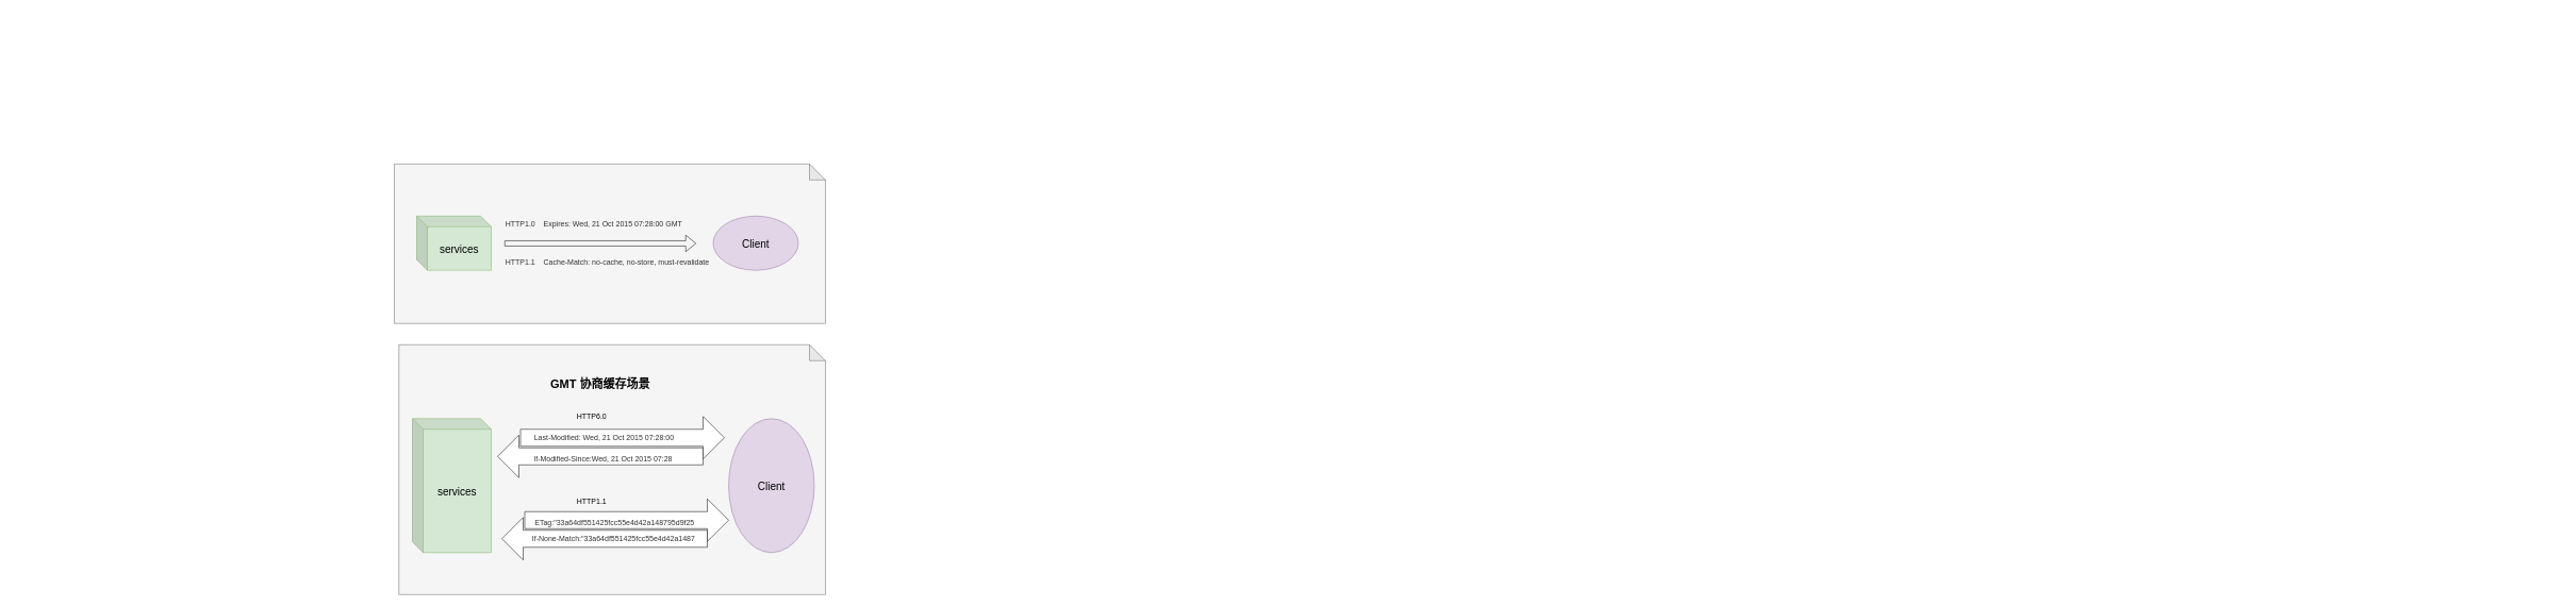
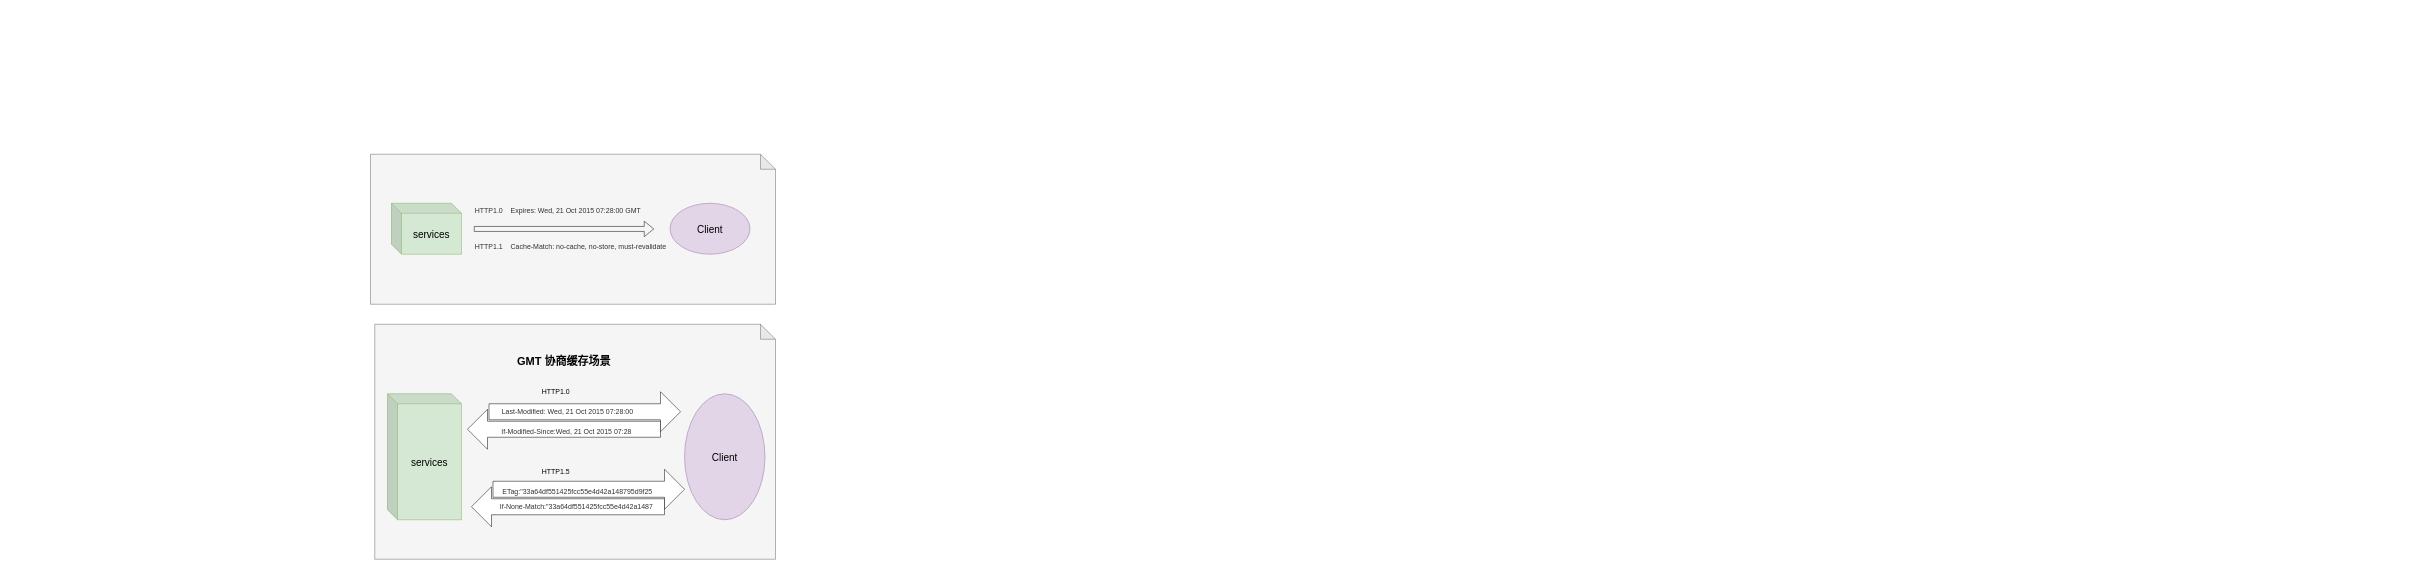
- <mxCell id="25" value="HTTP6.0" style="text;strokeColor=none;fillColor=none;align=left;verticalAlign=middle;spacingLeft=4;spacingRight=4;overflow=hidden;points=[[0,0.5],[1,0.5]];portConstraint=eastwest;rotatable=0;whiteSpace=wrap;html=1;fontSize=14;movable=0;resizable=0;deletable=0;editable=0;locked=1;connectable=0;" parent="1" vertex="1"><mxGeometry x="1077" y="768" width="80" height="30" as="geometry" /></mxCell>
+ <mxCell id="25" value="HTTP1.0" style="text;strokeColor=none;fillColor=none;align=left;verticalAlign=middle;spacingLeft=4;spacingRight=4;overflow=hidden;points=[[0,0.5],[1,0.5]];portConstraint=eastwest;rotatable=0;whiteSpace=wrap;html=1;fontSize=14;movable=0;resizable=0;deletable=0;editable=0;locked=1;connectable=0;" parent="1" vertex="1"><mxGeometry x="1077" y="768" width="80" height="30" as="geometry" /></mxCell>
- <mxCell id="26" value="HTTP1.1" style="text;strokeColor=none;fillColor=none;align=left;verticalAlign=middle;spacingLeft=4;spacingRight=4;overflow=hidden;points=[[0,0.5],[1,0.5]];portConstraint=eastwest;rotatable=0;whiteSpace=wrap;html=1;fontSize=14;movable=0;resizable=0;deletable=0;editable=0;locked=1;connectable=0;" parent="1" vertex="1"><mxGeometry x="1077" y="928" width="80" height="30" as="geometry" /></mxCell>
+ <mxCell id="26" value="HTTP1.5" style="text;strokeColor=none;fillColor=none;align=left;verticalAlign=middle;spacingLeft=4;spacingRight=4;overflow=hidden;points=[[0,0.5],[1,0.5]];portConstraint=eastwest;rotatable=0;whiteSpace=wrap;html=1;fontSize=14;movable=0;resizable=0;deletable=0;editable=0;locked=1;connectable=0;" parent="1" vertex="1"><mxGeometry x="1077" y="928" width="80" height="30" as="geometry" /></mxCell>
